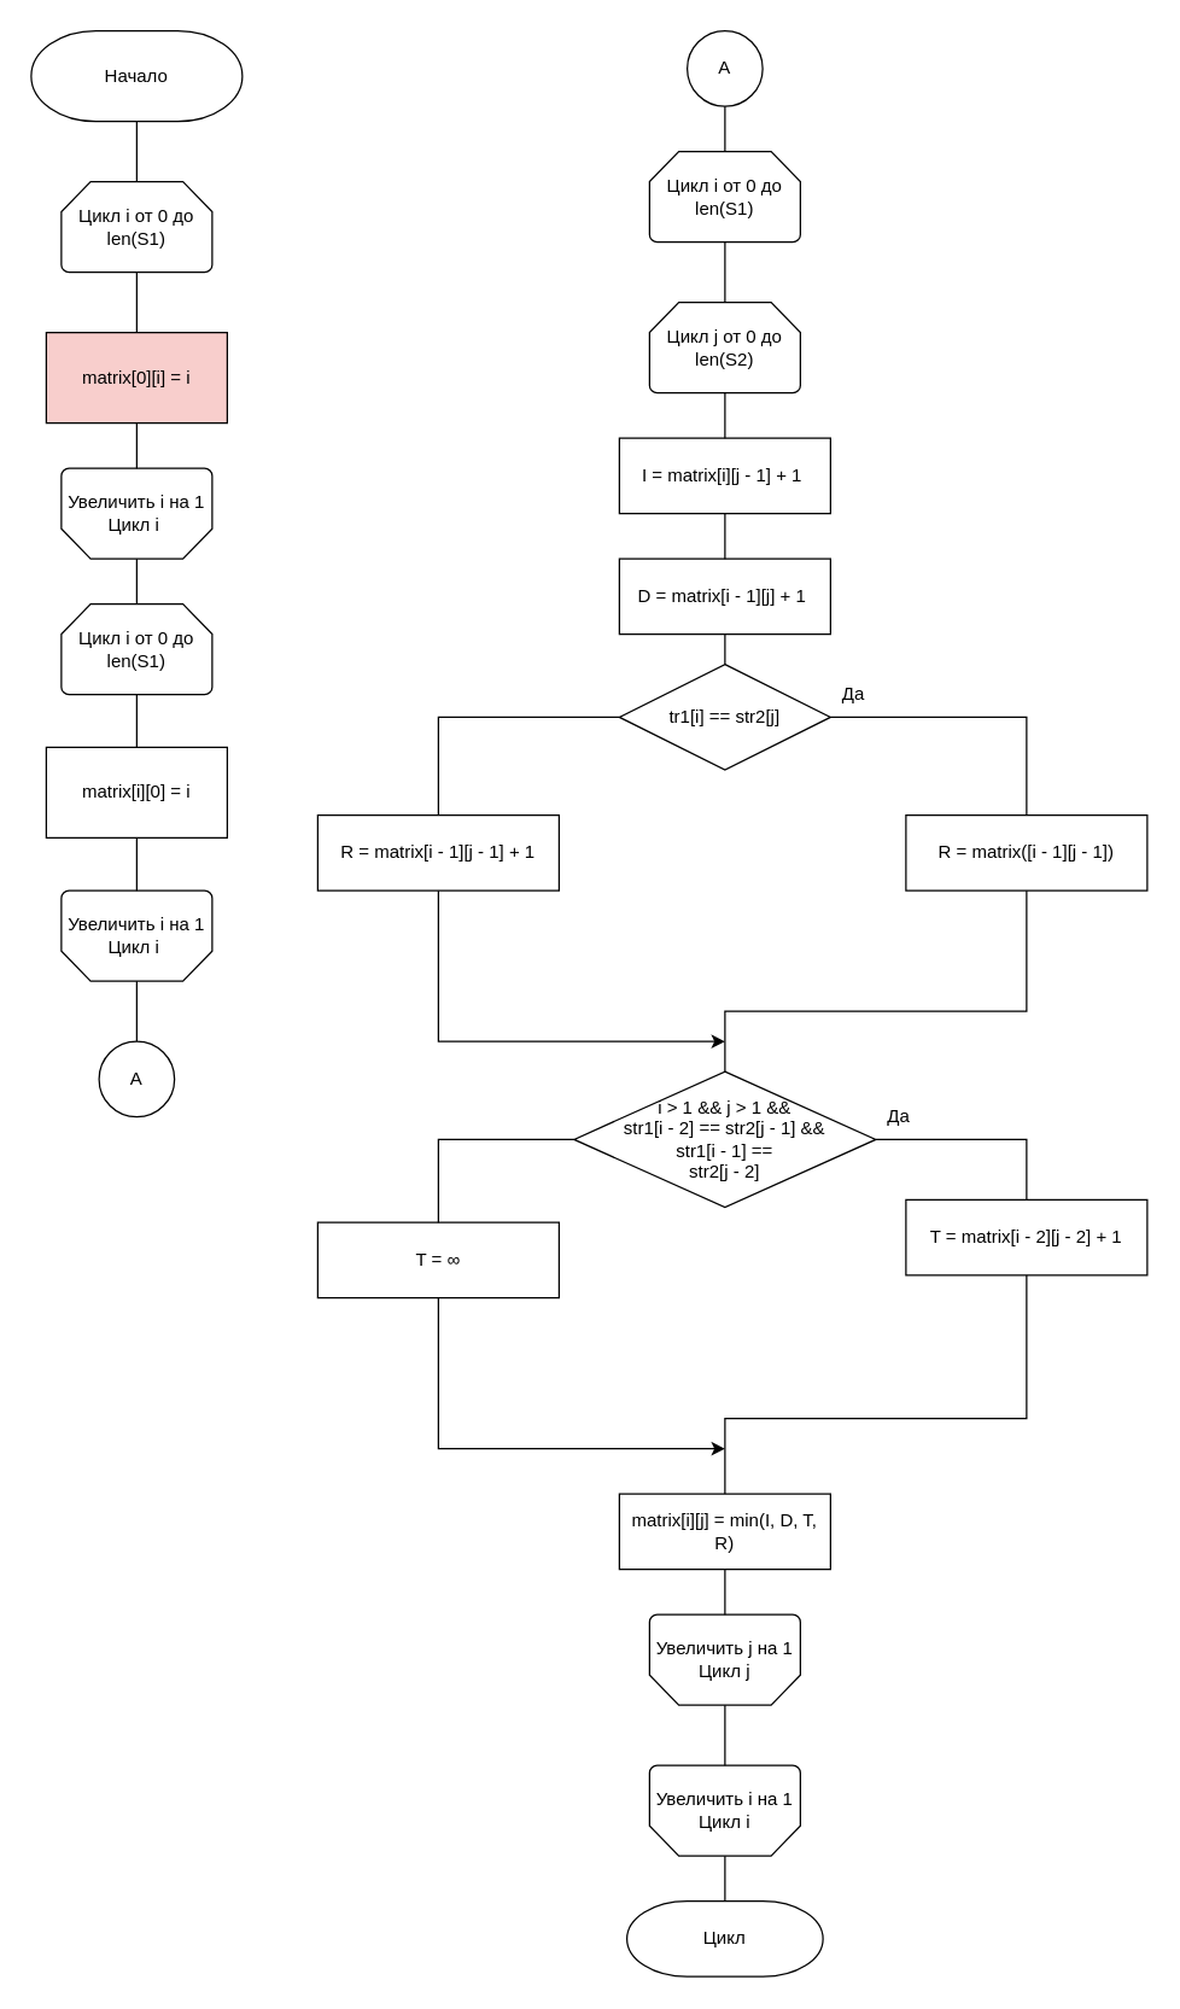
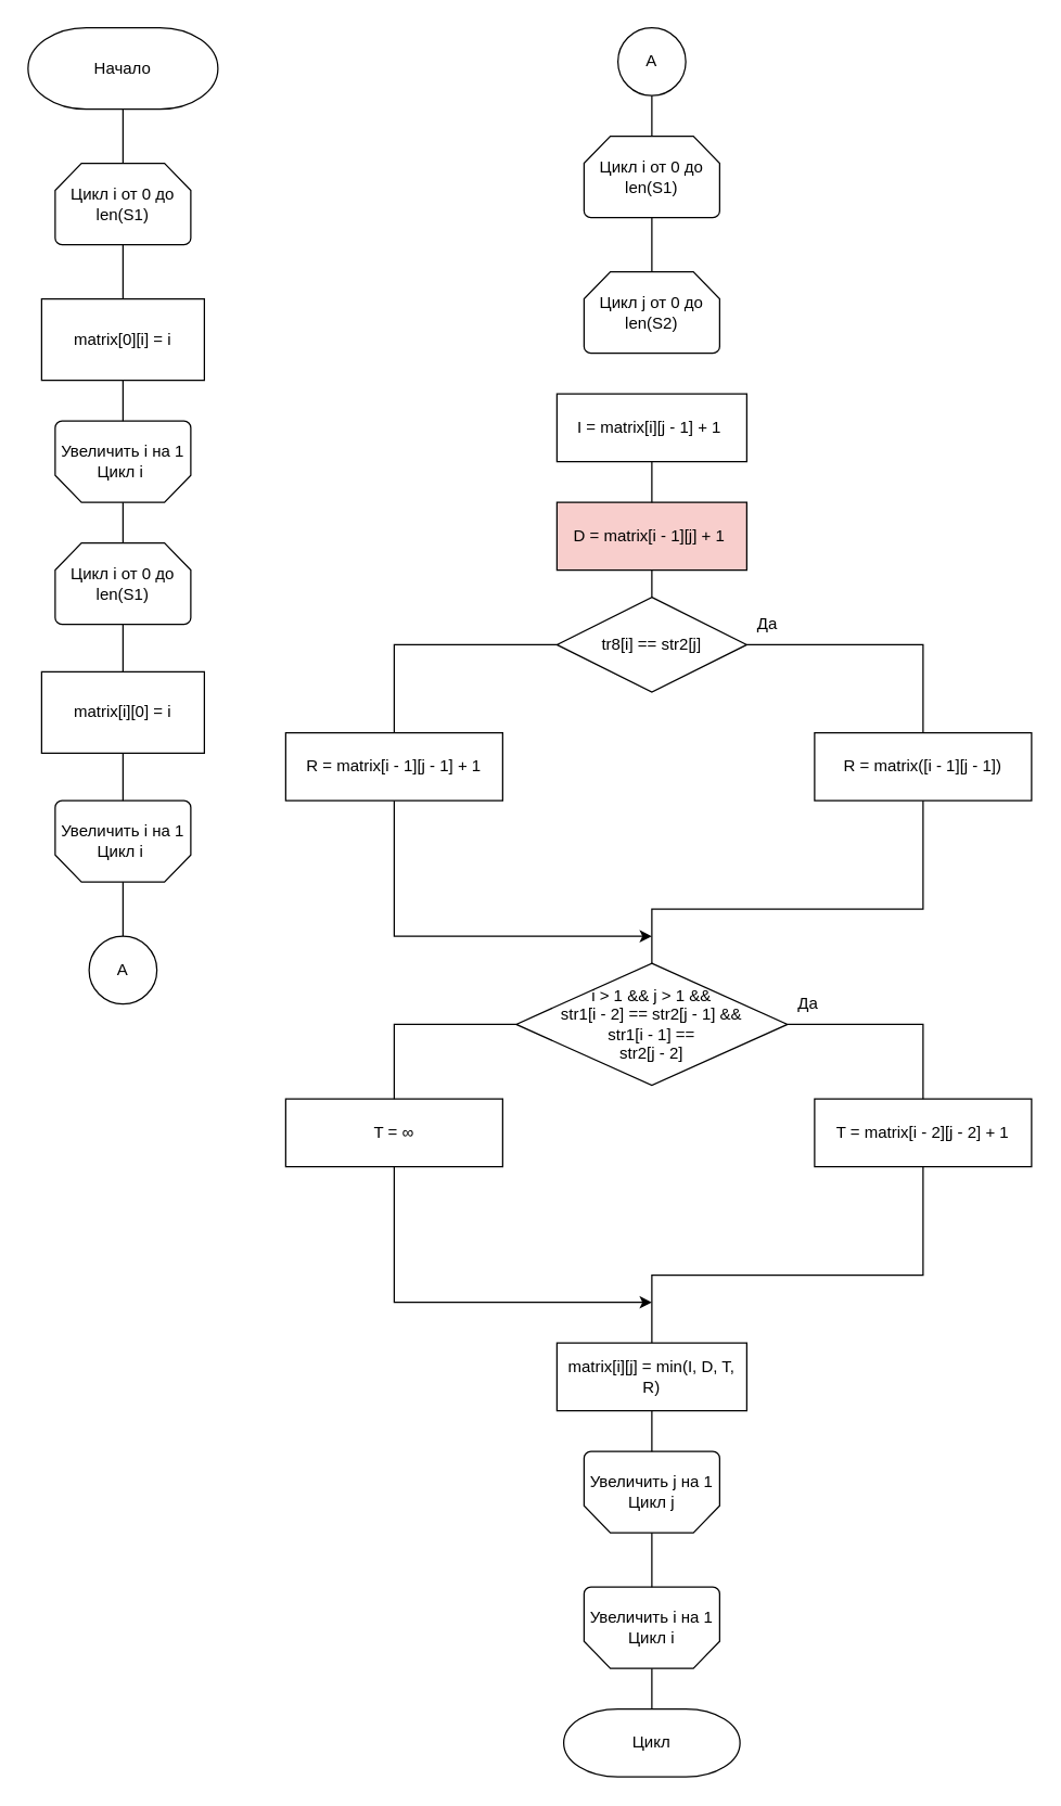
- <mxCell id="5" value="matrix[0][i] = i" style="whiteSpace=wrap;html=1;fillColor=#f8cecc;" parent="1" vertex="1"><mxGeometry x="30" y="220" width="120" height="60" as="geometry" /></mxCell>
+ <mxCell id="5" value="matrix[0][i] = i" style="whiteSpace=wrap;html=1;" parent="1" vertex="1"><mxGeometry x="30" y="220" width="120" height="60" as="geometry" /></mxCell>
- <mxCell id="33" value="" style="endArrow=none;html=1;exitX=0.5;exitY=0;exitDx=0;exitDy=0;" parent="1" source="20" target="19" edge="1"><mxGeometry width="50" height="50" relative="1" as="geometry"><mxPoint x="510" y="130" as="sourcePoint" /><mxPoint x="510" y="100" as="targetPoint" /></mxGeometry></mxCell>
- <mxCell id="21" value="D = matrix[i - 1][j] + 1&amp;nbsp;" style="whiteSpace=wrap;html=1;" parent="1" vertex="1"><mxGeometry x="410" y="370" width="140" height="50" as="geometry" /></mxCell>
+ <mxCell id="21" value="D = matrix[i - 1][j] + 1&amp;nbsp;" style="whiteSpace=wrap;html=1;fillColor=#f8cecc;" parent="1" vertex="1"><mxGeometry x="410" y="370" width="140" height="50" as="geometry" /></mxCell>
- <mxCell id="22" value="tr1[i] == str2[j]" style="rhombus;whiteSpace=wrap;html=1;" parent="1" vertex="1"><mxGeometry x="410" y="440" width="140" height="70" as="geometry" /></mxCell>
+ <mxCell id="22" value="tr8[i] == str2[j]" style="rhombus;whiteSpace=wrap;html=1;" parent="1" vertex="1"><mxGeometry x="410" y="440" width="140" height="70" as="geometry" /></mxCell>
- <mxCell id="42" value="T = matrix[i - 2][j - 2] + 1" style="whiteSpace=wrap;html=1;" parent="1" vertex="1"><mxGeometry x="600" y="795" width="160" height="50" as="geometry" /></mxCell>
+ <mxCell id="42" value="T = matrix[i - 2][j - 2] + 1" style="whiteSpace=wrap;html=1;" parent="1" vertex="1"><mxGeometry x="600" y="810" width="160" height="50" as="geometry" /></mxCell>
